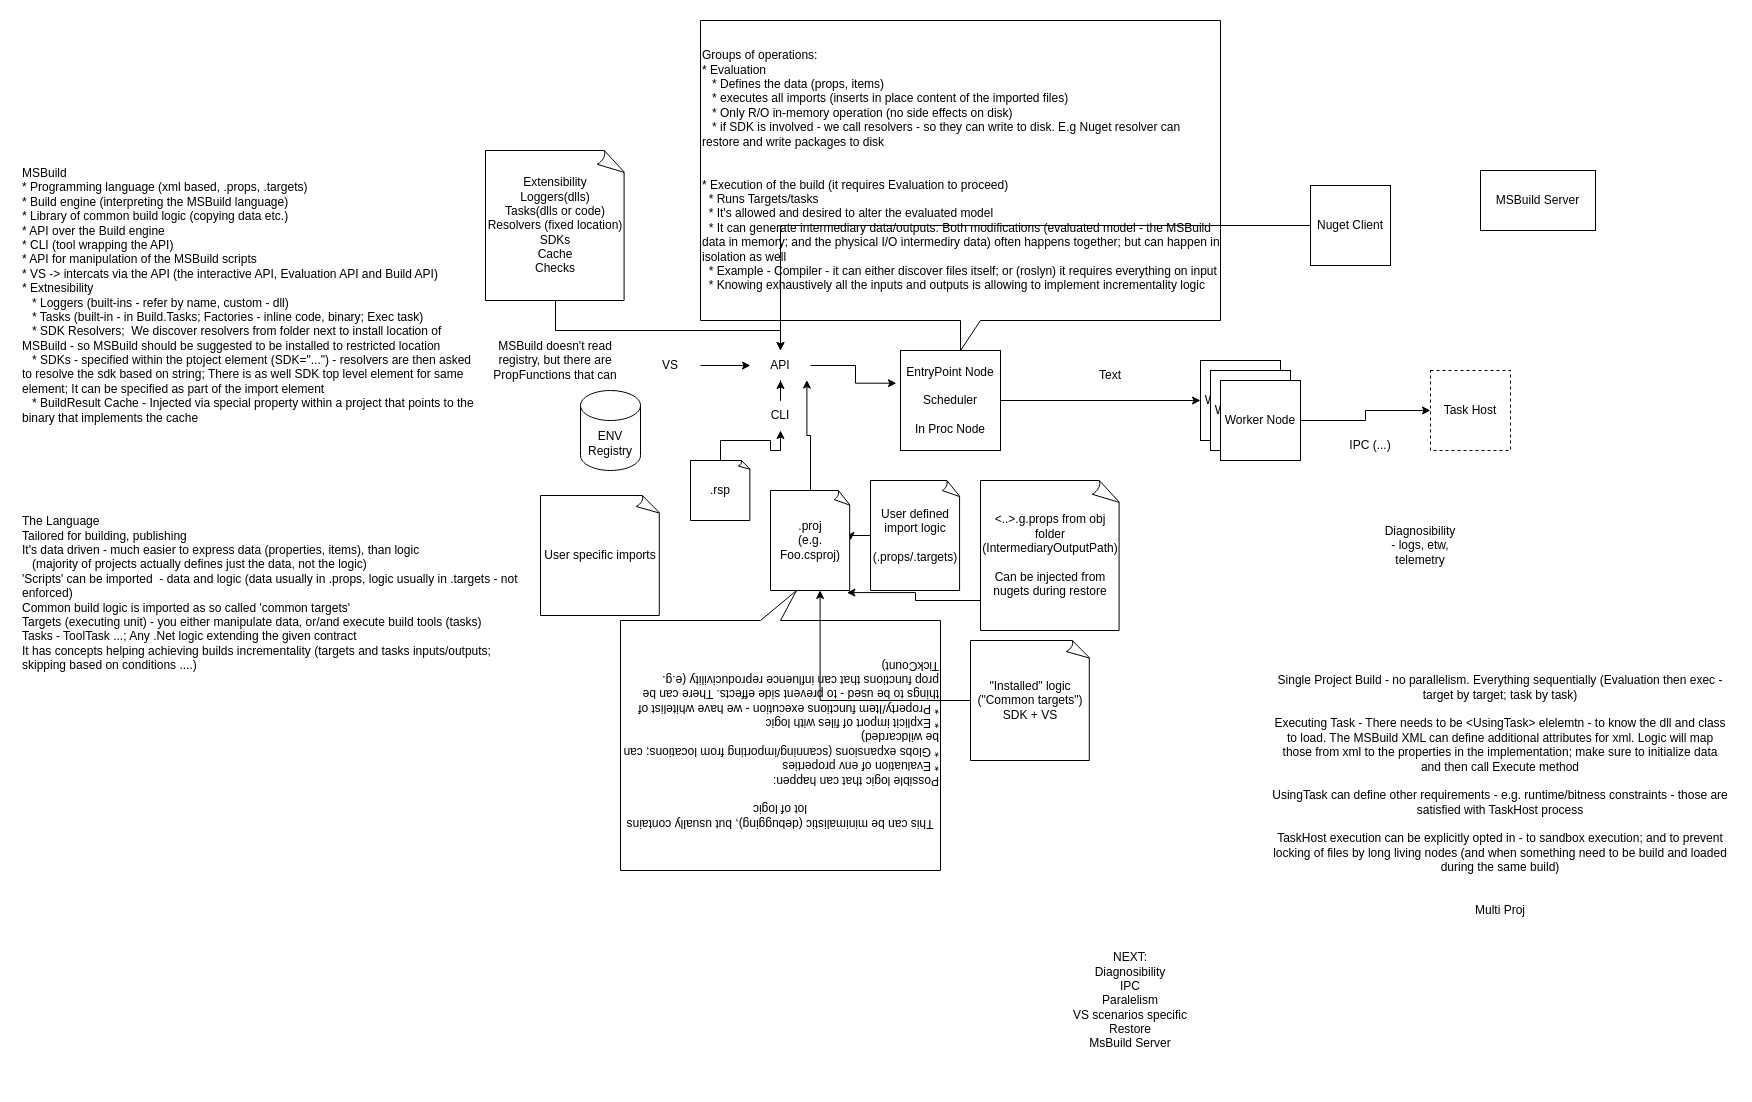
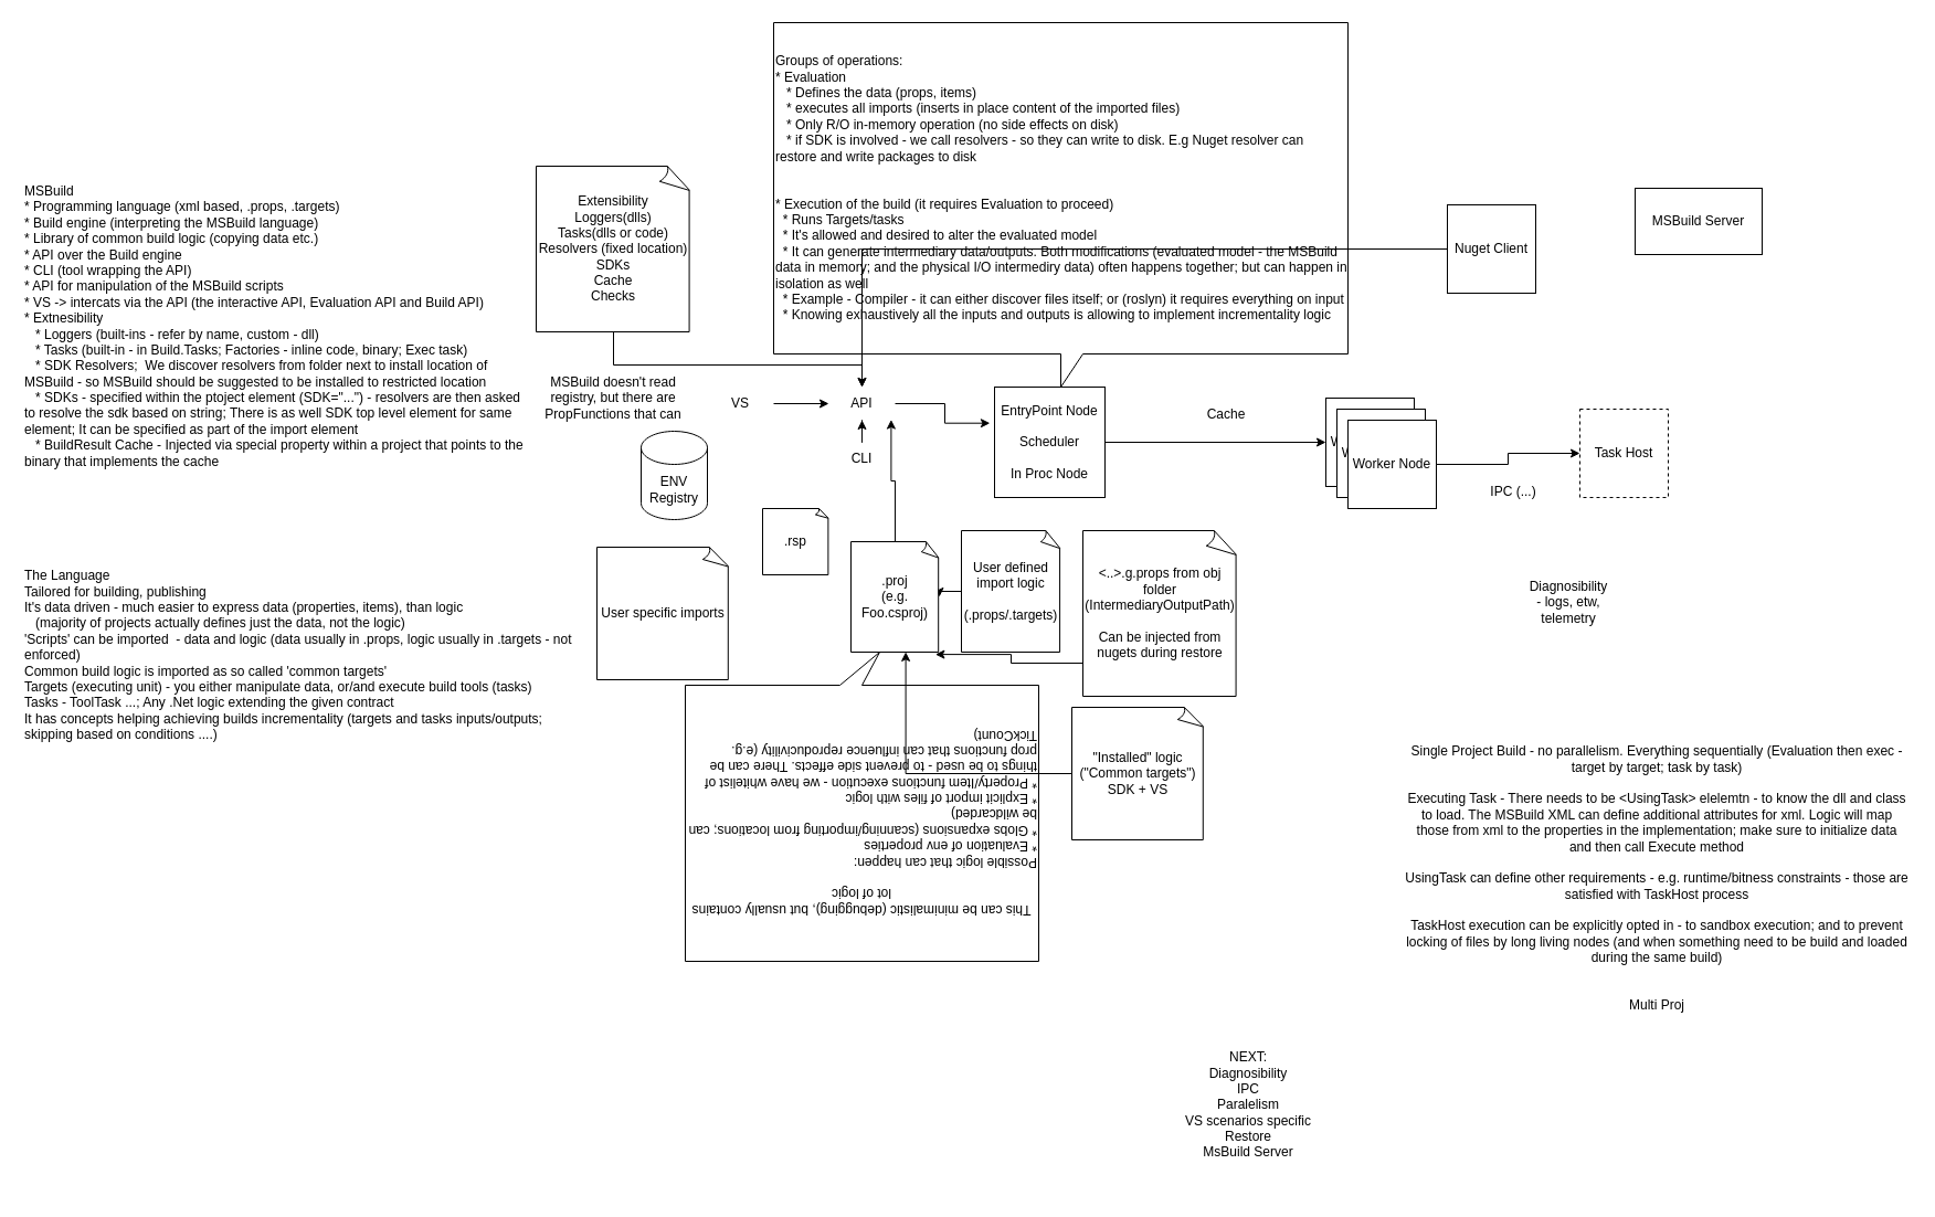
- <mxCell id="36" value="Text" style="text;html=1;align=center;verticalAlign=middle;whiteSpace=wrap;rounded=0;" vertex="1" parent="1"><mxGeometry x="1080" y="360" width="60" height="30" as="geometry" /></mxCell>
+ <mxCell id="36" value="Cache" style="text;html=1;align=center;verticalAlign=middle;whiteSpace=wrap;rounded=0;" vertex="1" parent="1"><mxGeometry x="1080" y="360" width="60" height="30" as="geometry" /></mxCell>
- <mxCell id="6" style="edgeStyle=orthogonalEdgeStyle;rounded=0;orthogonalLoop=1;jettySize=auto;html=1;" edge="1" parent="1" source="7" target="10"><mxGeometry relative="1" as="geometry" /></mxCell>
